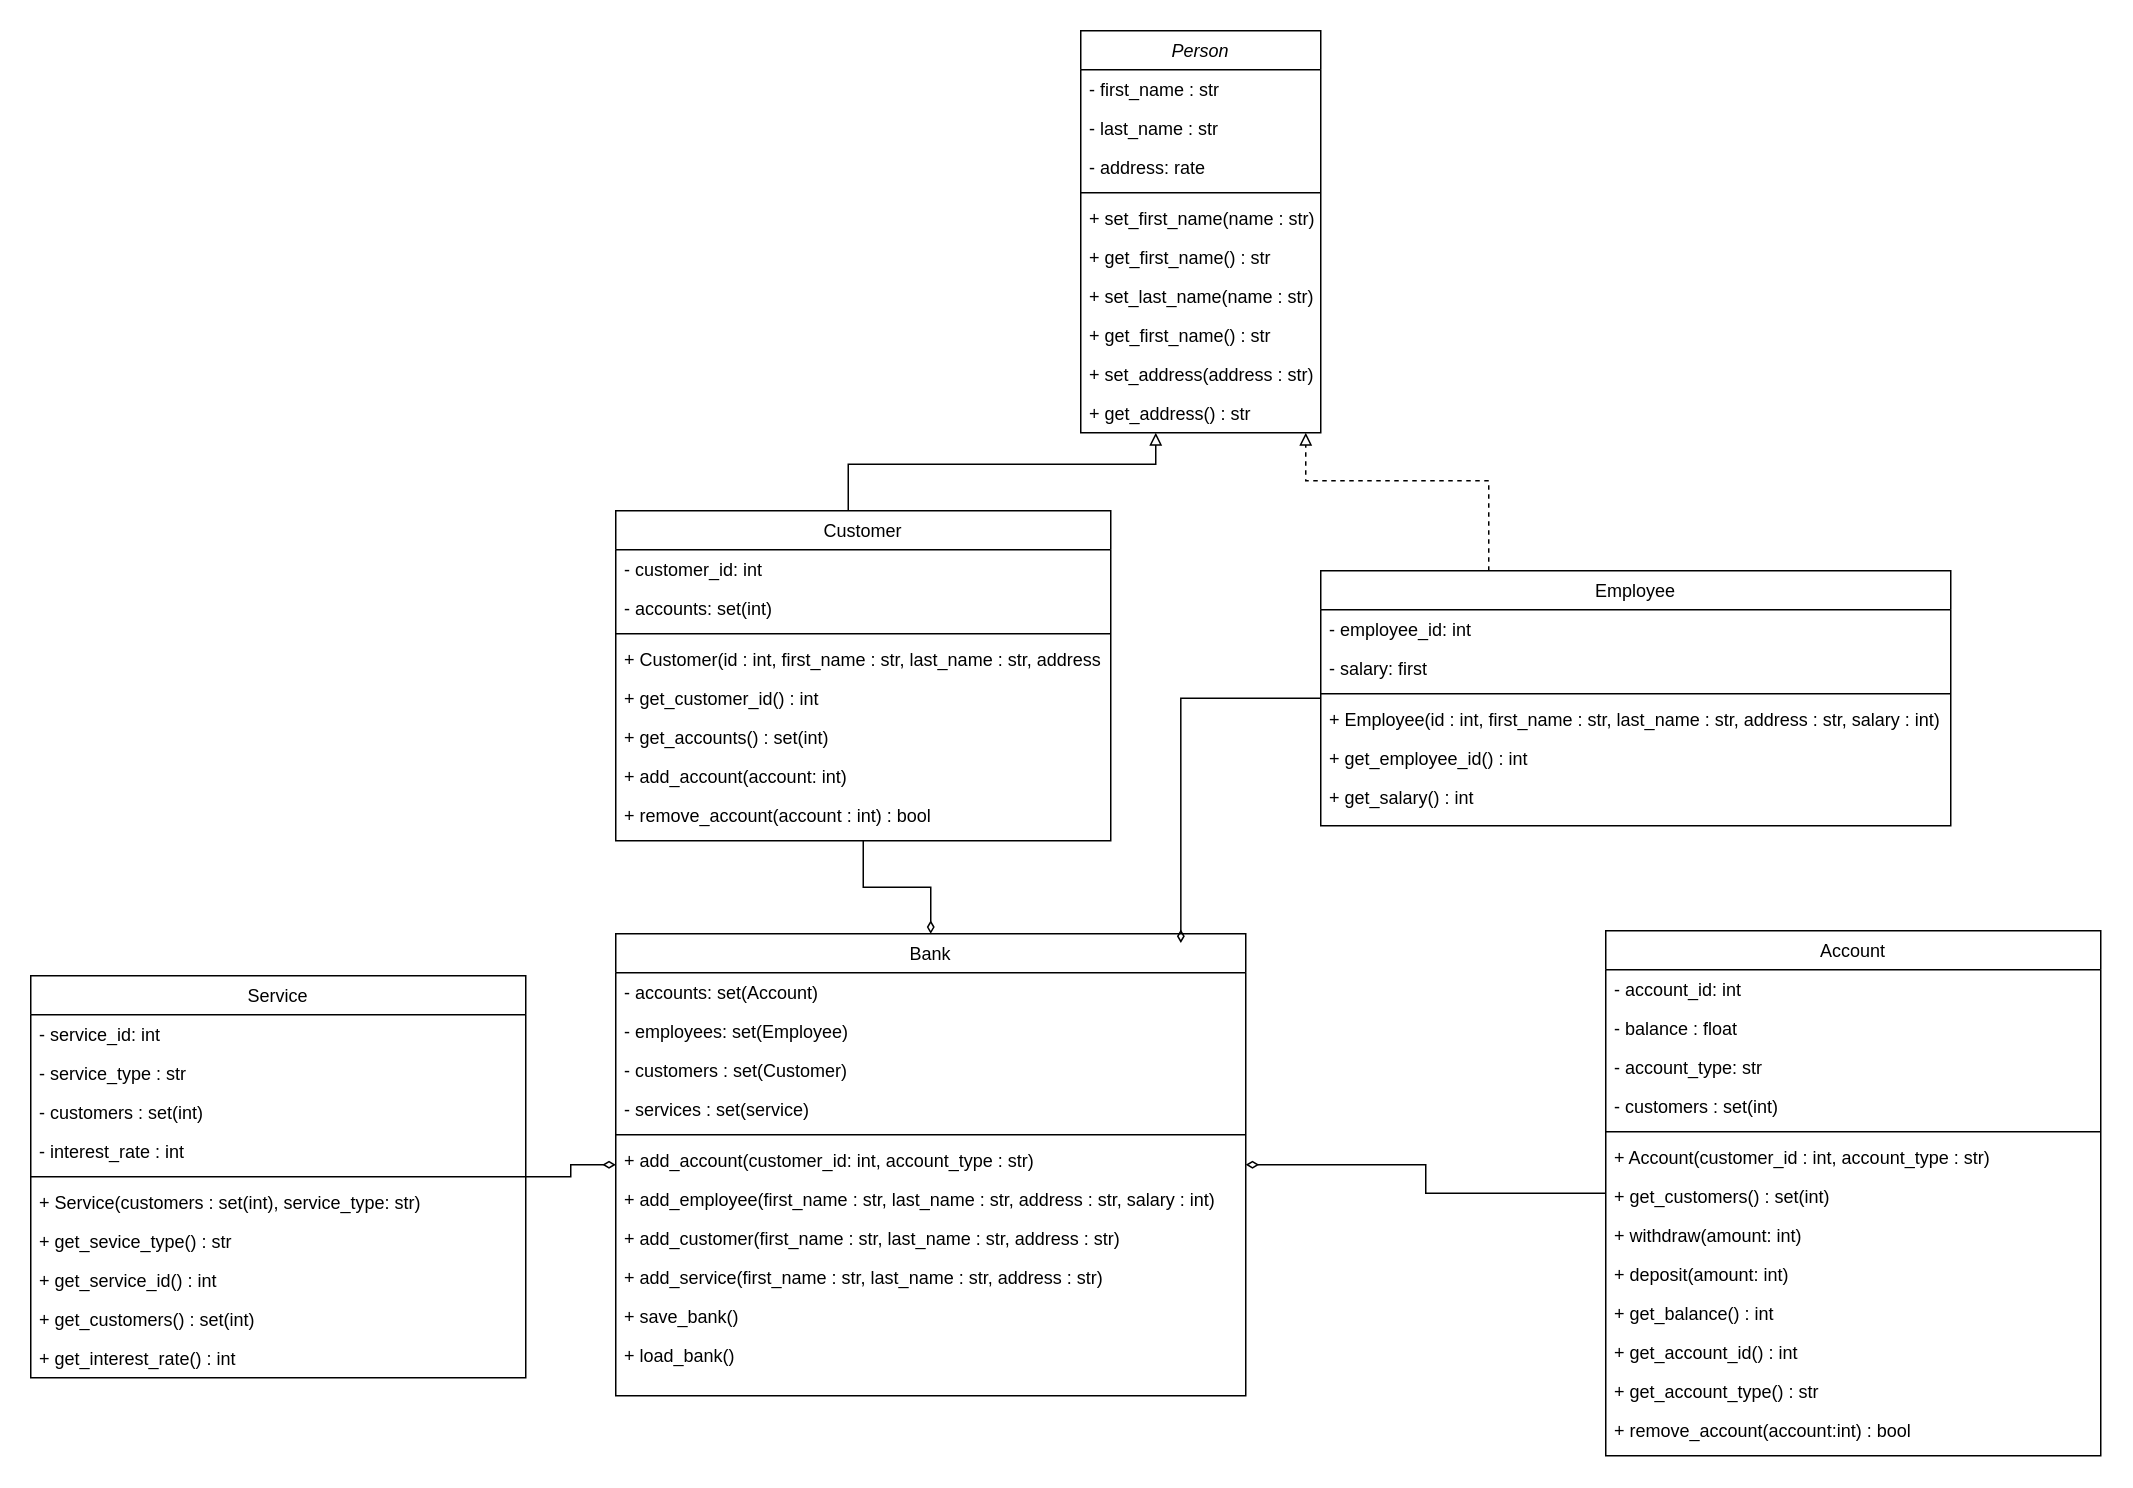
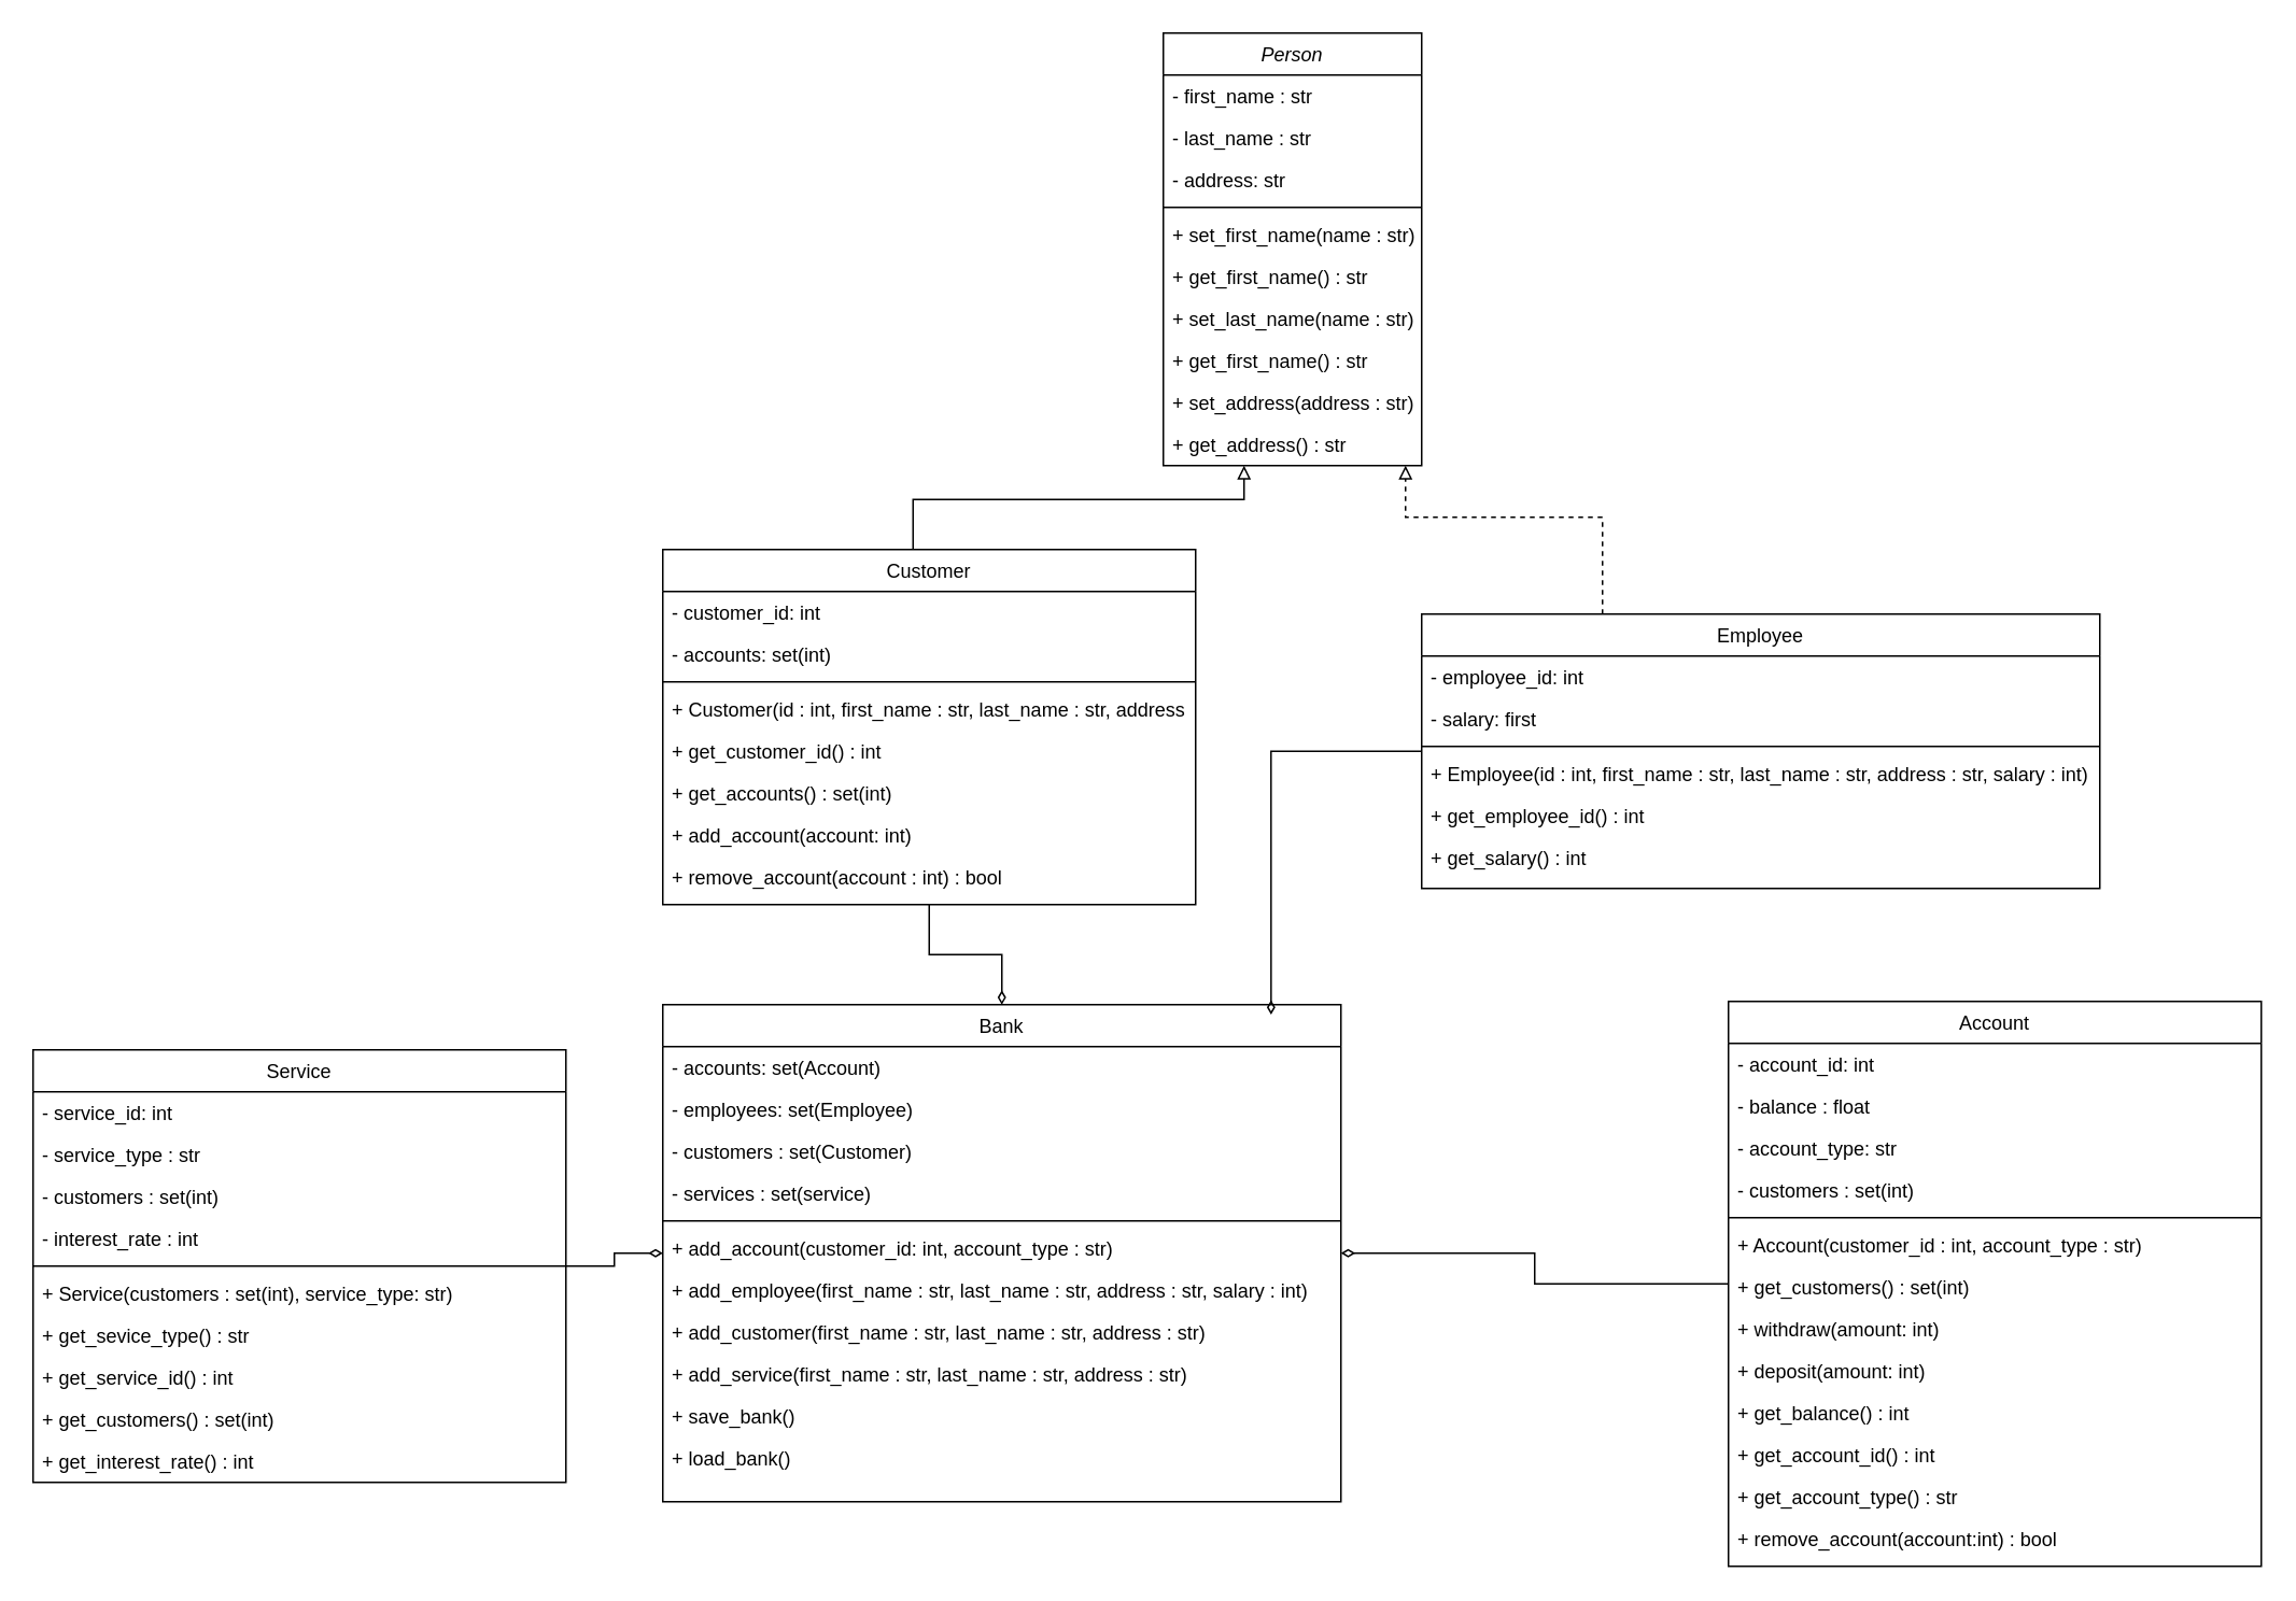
- <mxCell id="5" value="- address: rate" style="text;align=left;verticalAlign=top;spacingLeft=4;spacingRight=4;overflow=hidden;rotatable=0;points=[[0,0.5],[1,0.5]];portConstraint=eastwest;rounded=0;shadow=0;html=0;" parent="2" vertex="1"><mxGeometry y="78" width="160" height="26" as="geometry" /></mxCell>
+ <mxCell id="5" value="- address: str" style="text;align=left;verticalAlign=top;spacingLeft=4;spacingRight=4;overflow=hidden;rotatable=0;points=[[0,0.5],[1,0.5]];portConstraint=eastwest;rounded=0;shadow=0;html=0;" parent="2" vertex="1"><mxGeometry y="78" width="160" height="26" as="geometry" /></mxCell>
